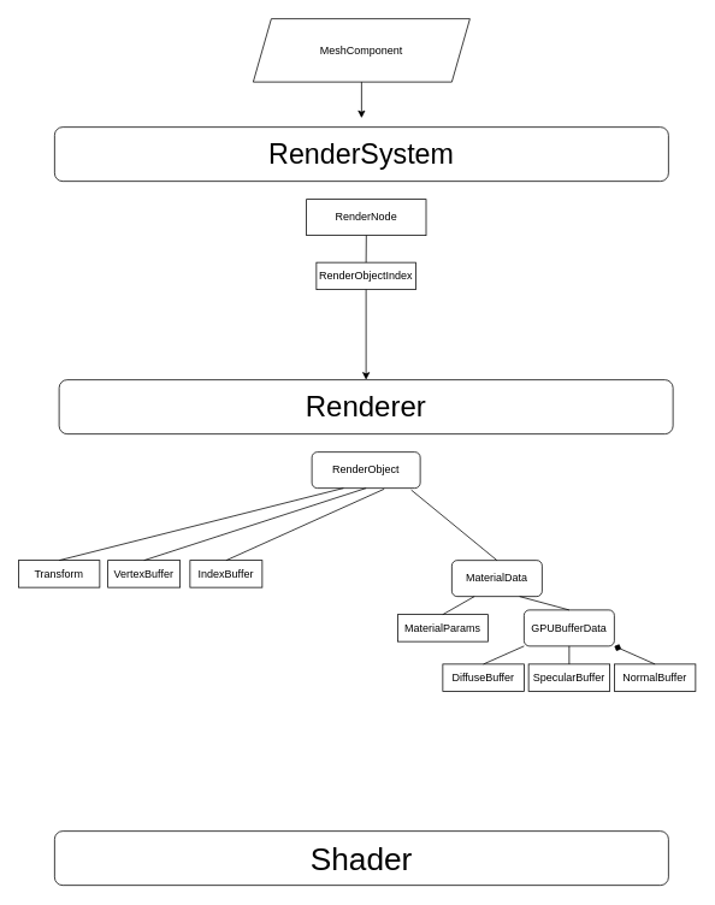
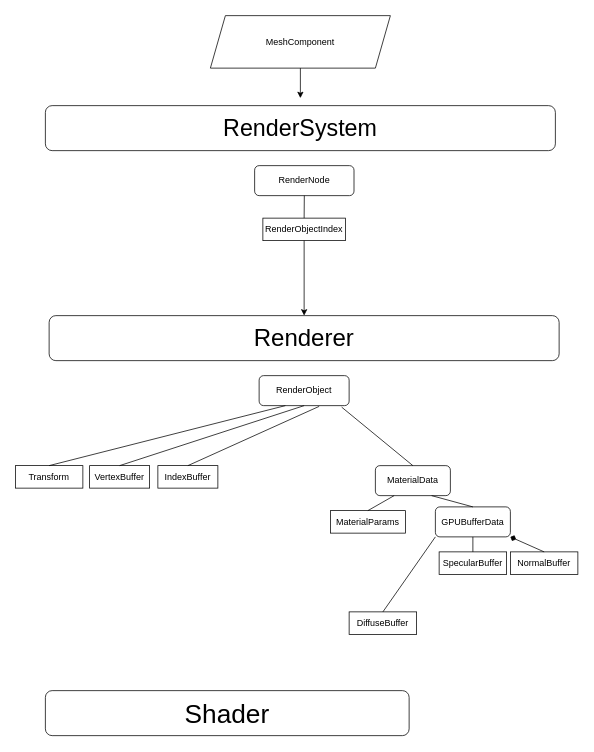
- <mxCell id="6" value="RenderNode" style="whiteSpace=wrap;html=1;rounded=0;" vertex="1" parent="1"><mxGeometry x="339" y="220" width="132.5" height="40" as="geometry" /></mxCell>
+ <mxCell id="6" value="RenderNode" style="rounded=1;whiteSpace=wrap;html=1;" vertex="1" parent="1"><mxGeometry x="339" y="220" width="132.5" height="40" as="geometry" /></mxCell>
- <mxCell id="21" value="&lt;div&gt;DiffuseBuffer&lt;/div&gt;" style="rounded=0;whiteSpace=wrap;html=1;" vertex="1" parent="1"><mxGeometry x="490" y="735" width="90" height="30" as="geometry" /></mxCell>
+ <mxCell id="21" value="&lt;div&gt;DiffuseBuffer&lt;/div&gt;" style="rounded=0;whiteSpace=wrap;html=1;" vertex="1" parent="1"><mxGeometry x="465" y="815" width="90" height="30" as="geometry" /></mxCell>
- <mxCell id="29" value="&lt;div&gt;&lt;font style=&quot;font-size: 35px&quot;&gt;Shader&lt;/font&gt;&lt;/div&gt;" style="rounded=1;whiteSpace=wrap;html=1;" vertex="1" parent="1"><mxGeometry x="60" y="920" width="680" height="60" as="geometry" /></mxCell>
+ <mxCell id="29" value="&lt;div&gt;&lt;font style=&quot;font-size: 35px&quot;&gt;Shader&lt;/font&gt;&lt;/div&gt;" style="rounded=1;whiteSpace=wrap;html=1;" vertex="1" parent="1"><mxGeometry x="60" y="920" width="485" height="60" as="geometry" /></mxCell>
